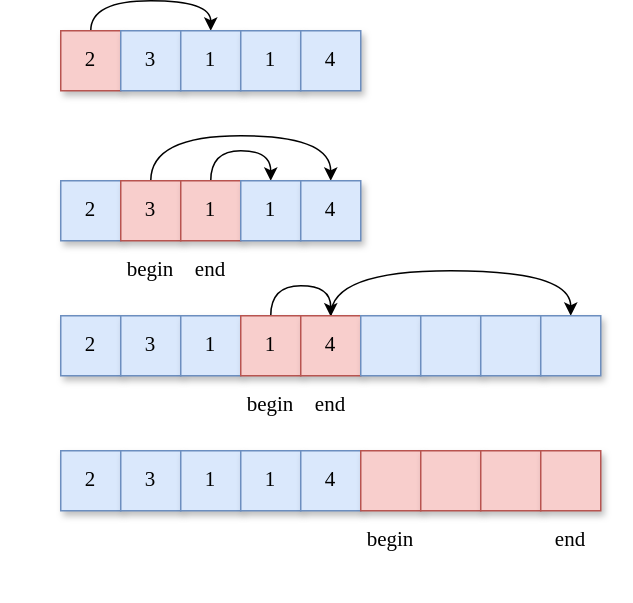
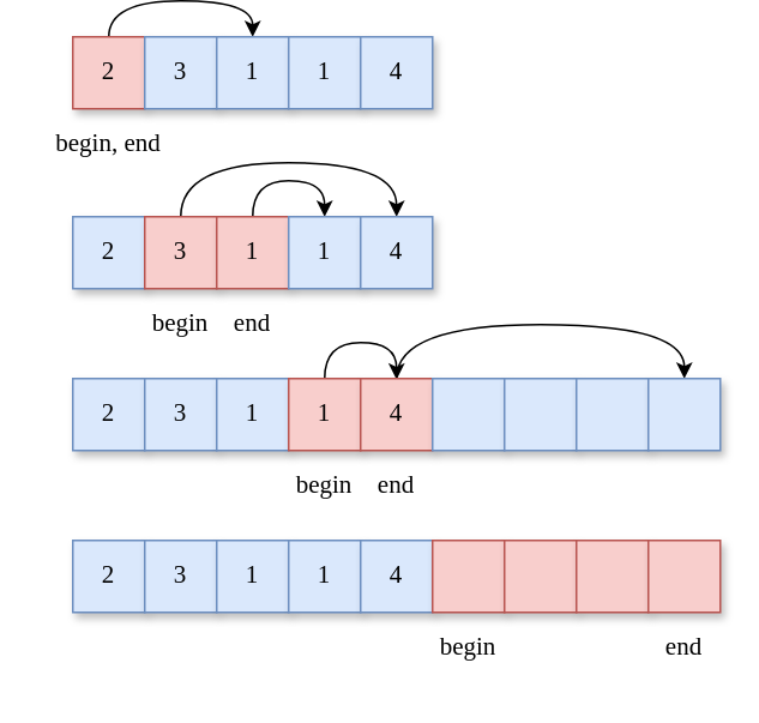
+ <mxCell id="37" value="begin, end" style="text;html=1;strokeColor=none;fillColor=none;align=center;verticalAlign=middle;whiteSpace=wrap;rounded=0;shadow=1;fontFamily=Comic Sans MS;fontSize=14;" vertex="1" parent="1"><mxGeometry x="20" y="60" width="80" height="40" as="geometry" /></mxCell>
